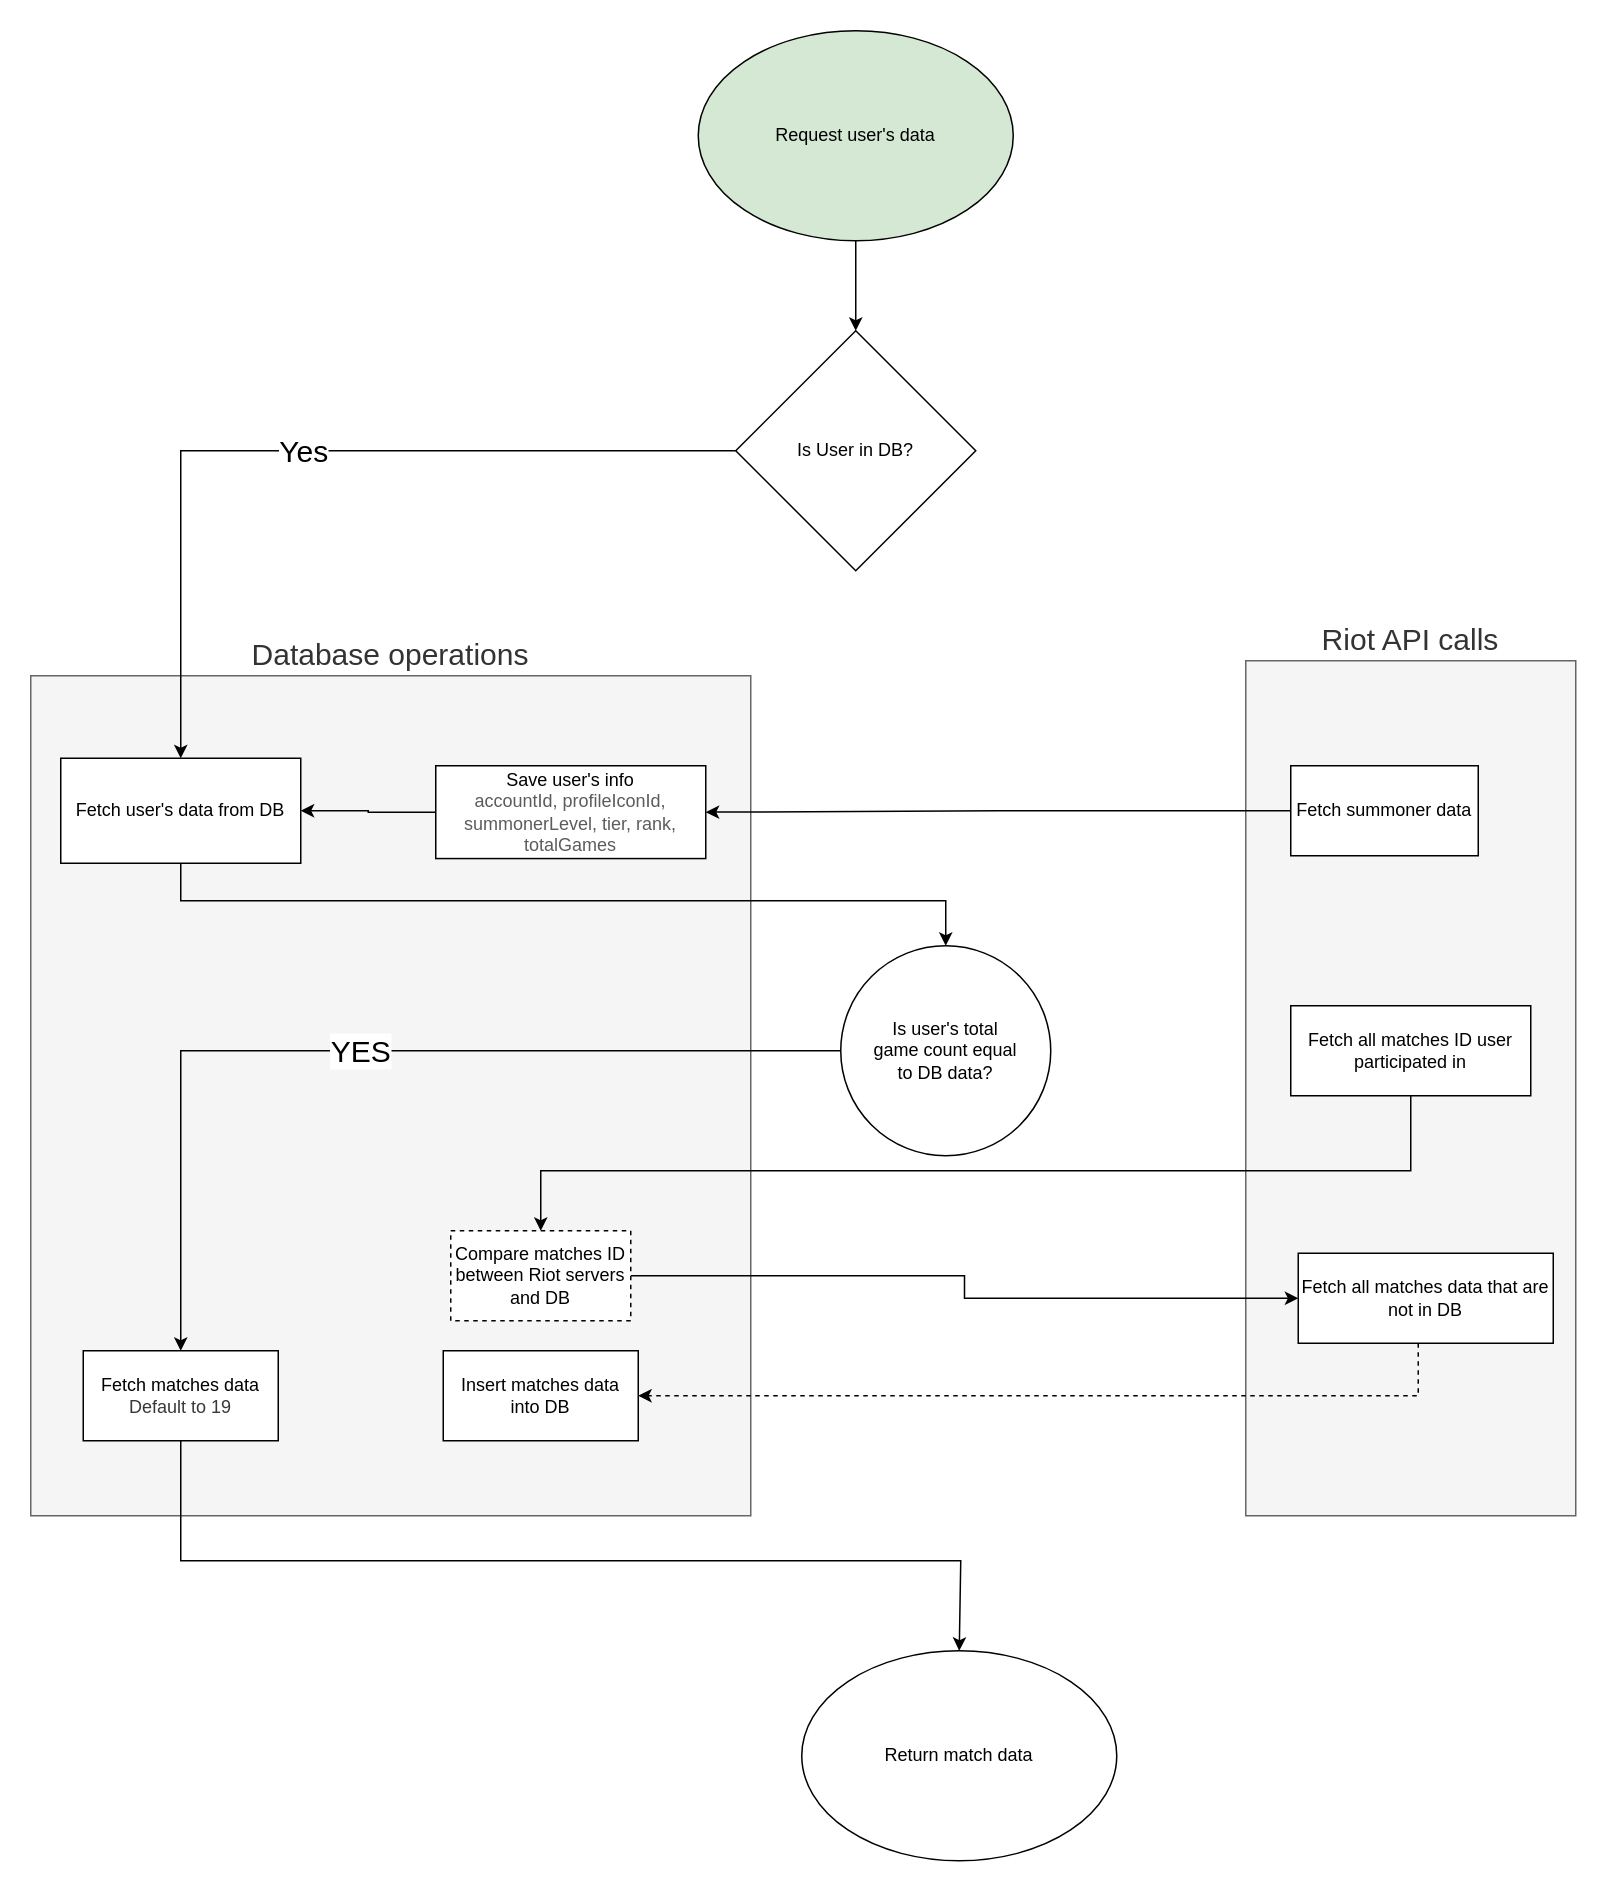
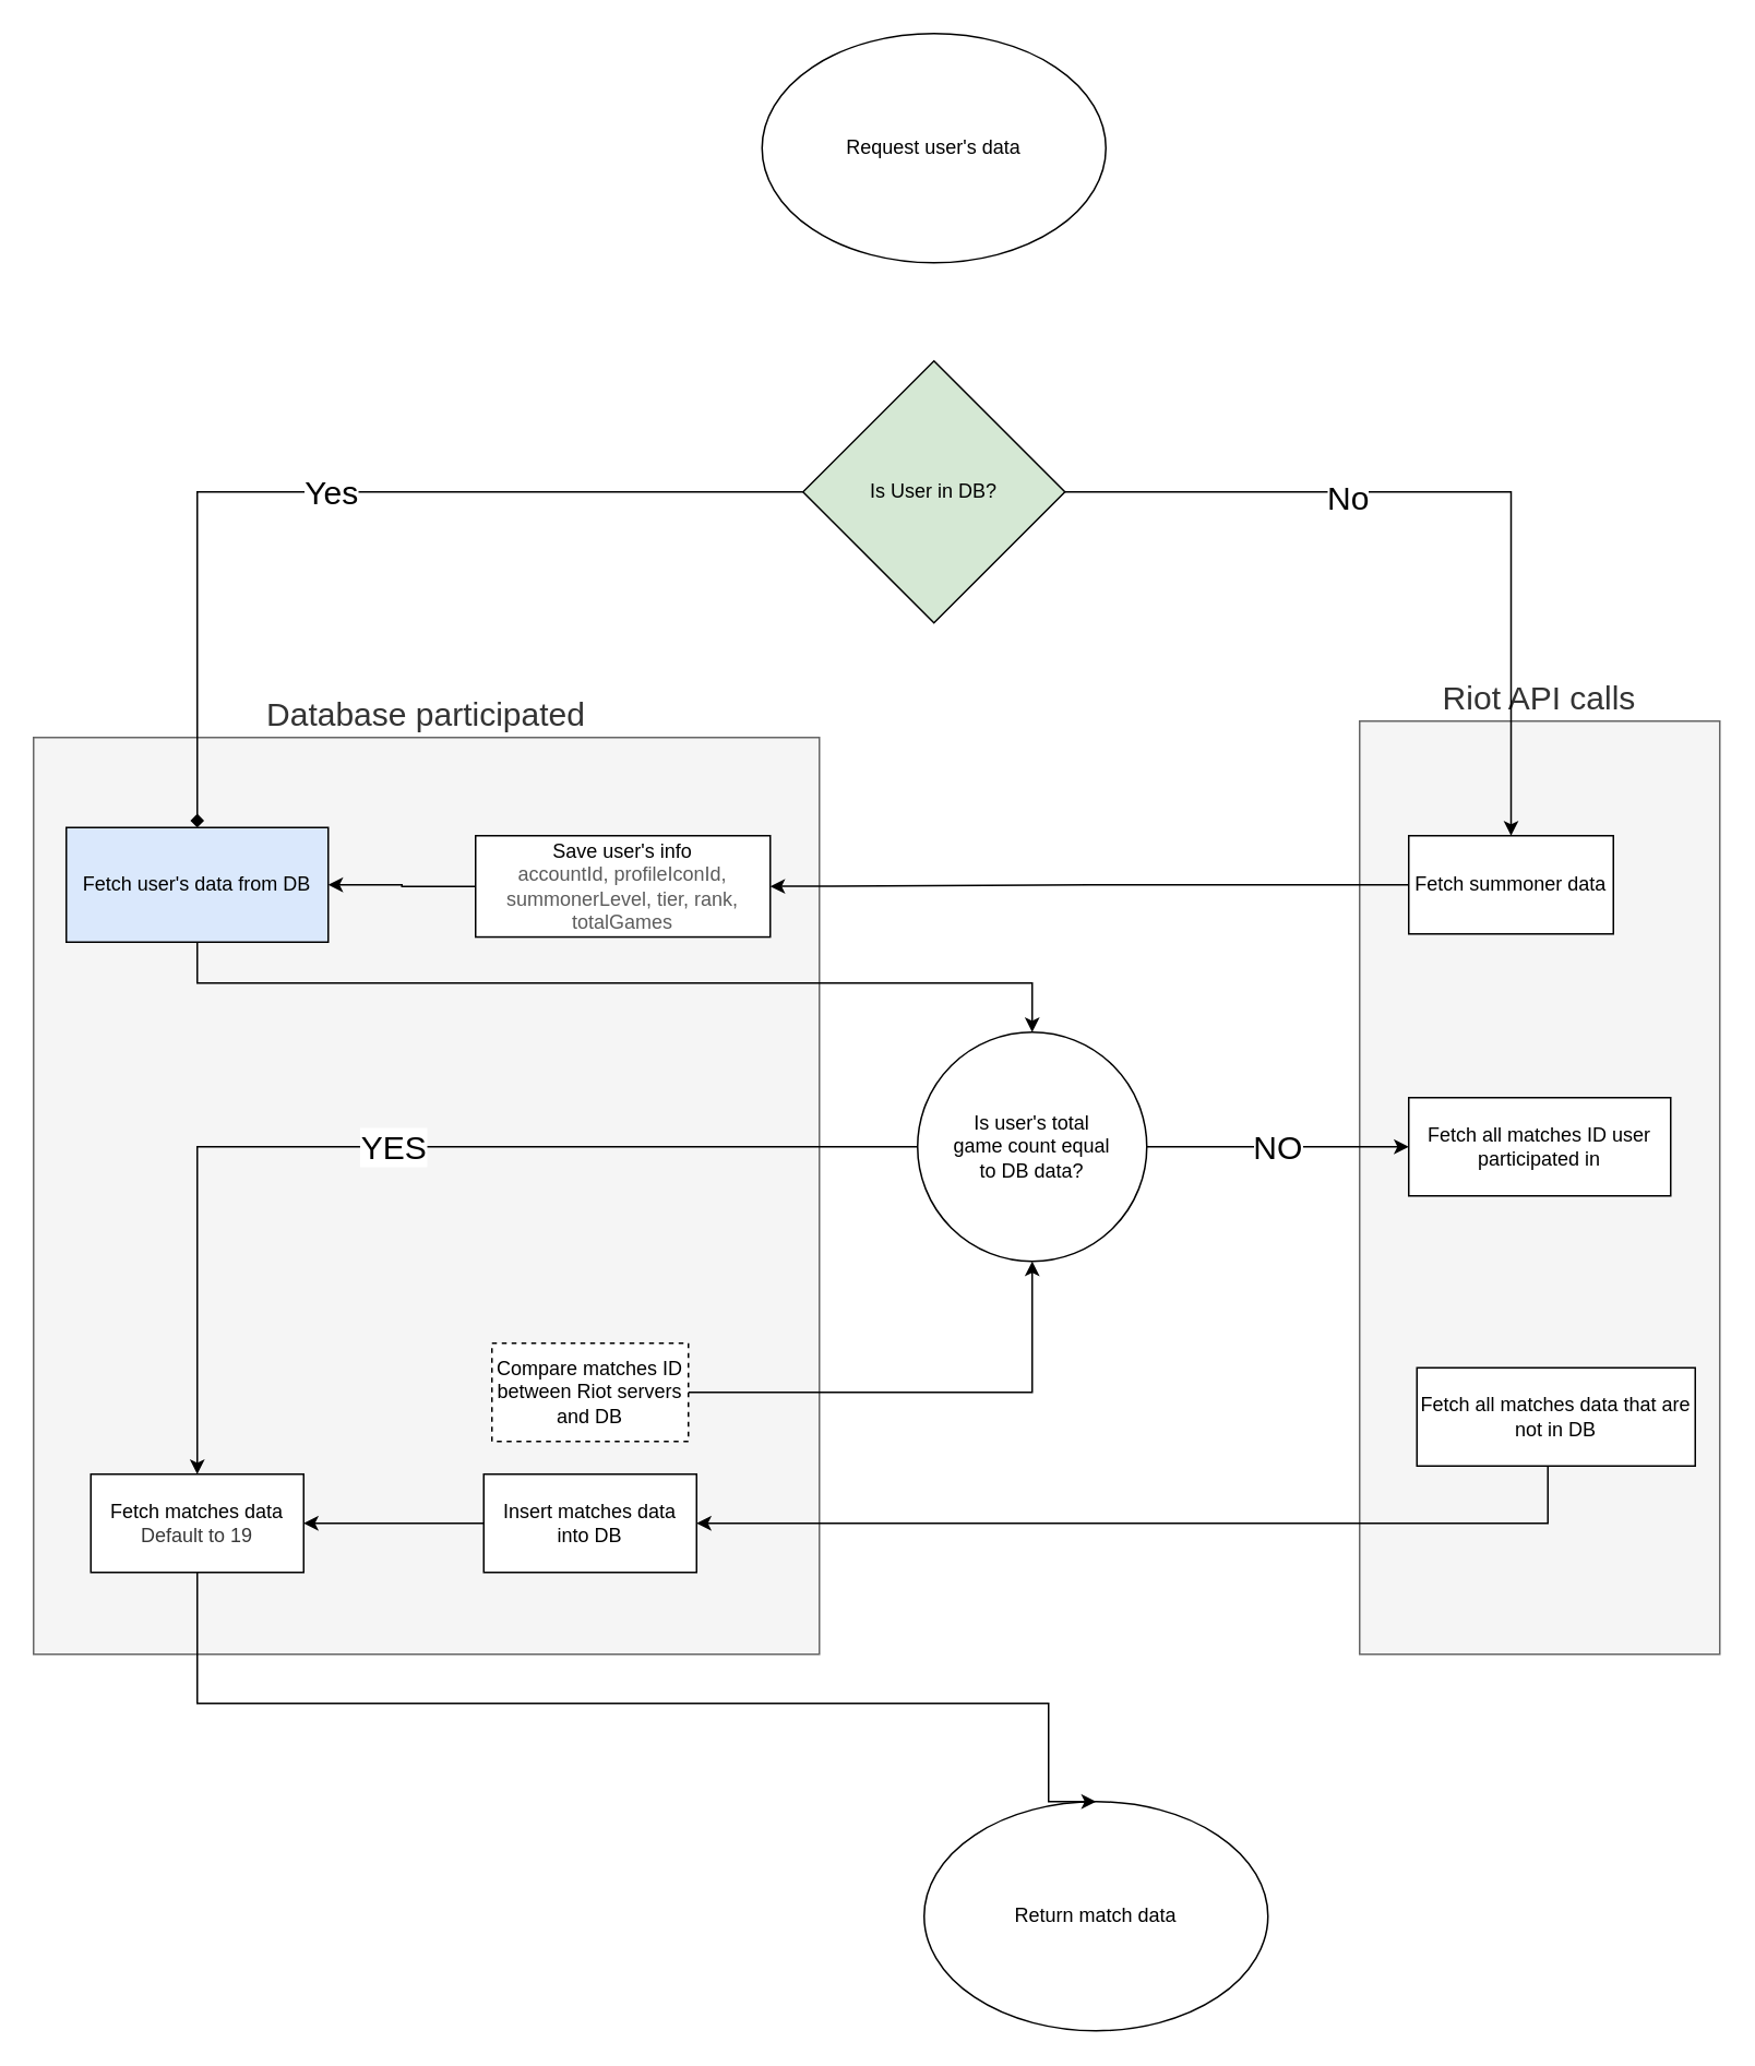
- <mxCell id="29" value="Request user's data" style="ellipse;whiteSpace=wrap;html=1;fillColor=#d5e8d4;" vertex="1" parent="1"><mxGeometry x="465" y="20" width="210" height="140" as="geometry" /></mxCell>
+ <mxCell id="29" value="Request user's data" style="ellipse;whiteSpace=wrap;html=1;" vertex="1" parent="1"><mxGeometry x="465" y="20" width="210" height="140" as="geometry" /></mxCell>
- <mxCell id="8" style="edgeStyle=orthogonalEdgeStyle;rounded=0;orthogonalLoop=1;jettySize=auto;html=1;entryX=0.5;entryY=0;entryDx=0;entryDy=0;exitX=0.5;exitY=1;exitDx=0;exitDy=0;" edge="1" parent="1" source="29" target="7"><mxGeometry relative="1" as="geometry"><mxPoint x="570" y="160" as="sourcePoint" /></mxGeometry></mxCell>
- <mxCell id="7" value="Is User in DB?" style="rhombus;whiteSpace=wrap;html=1;" vertex="1" parent="1"><mxGeometry x="490" y="220" width="160" height="160" as="geometry" /></mxCell>
+ <mxCell id="7" value="Is User in DB?" style="rhombus;whiteSpace=wrap;html=1;fillColor=#d5e8d4;" vertex="1" parent="1"><mxGeometry x="490" y="220" width="160" height="160" as="geometry" /></mxCell>
+ <mxCell id="4" style="edgeStyle=orthogonalEdgeStyle;rounded=0;orthogonalLoop=1;jettySize=auto;html=1;entryX=0.5;entryY=0;entryDx=0;entryDy=0;" edge="1" parent="1" source="7" target="10"><mxGeometry relative="1" as="geometry" /></mxCell>
+ <mxCell id="5" value="No" style="edgeLabel;html=1;align=center;verticalAlign=middle;resizable=0;points=[];fontSize=20;" vertex="1" connectable="0" parent="4"><mxGeometry x="-0.285" y="-2" relative="1" as="geometry"><mxPoint as="offset" /></mxGeometry></mxCell>
- <mxCell id="3" value="Database operations" style="rounded=0;whiteSpace=wrap;html=1;fillColor=#f5f5f5;fontColor=#333333;strokeColor=#666666;labelPosition=center;verticalLabelPosition=top;align=center;verticalAlign=bottom;fontSize=20;" vertex="1" parent="1"><mxGeometry x="20" y="450" width="480" height="560" as="geometry" /></mxCell>
+ <mxCell id="3" value="Database participated" style="rounded=0;whiteSpace=wrap;html=1;fillColor=#f5f5f5;fontColor=#333333;strokeColor=#666666;labelPosition=center;verticalLabelPosition=top;align=center;verticalAlign=bottom;fontSize=20;" vertex="1" parent="1"><mxGeometry x="20" y="450" width="480" height="560" as="geometry" /></mxCell>
- <mxCell id="6" value="Yes" style="edgeStyle=orthogonalEdgeStyle;rounded=0;orthogonalLoop=1;jettySize=auto;html=1;entryX=0.5;entryY=0;entryDx=0;entryDy=0;fontSize=20;" edge="1" parent="1" source="7" target="20"><mxGeometry relative="1" as="geometry"><Array as="points"><mxPoint y="300" x="120" /></Array></mxGeometry></mxCell>
+ <mxCell id="6" value="Yes" style="edgeStyle=orthogonalEdgeStyle;rounded=0;orthogonalLoop=1;jettySize=auto;html=1;entryX=0.5;entryY=0;entryDx=0;entryDy=0;fontSize=20;endArrow=diamond;" edge="1" parent="1" source="7" target="20"><mxGeometry relative="1" as="geometry"><Array as="points"><mxPoint y="300" x="120" /></Array></mxGeometry></mxCell>
- <mxCell id="20" value="Fetch user's data from DB" style="rounded=0;whiteSpace=wrap;html=1;" vertex="1" parent="1"><mxGeometry x="40" y="505" width="160" height="70" as="geometry" /></mxCell>
+ <mxCell id="20" value="Fetch user's data from DB" style="rounded=0;whiteSpace=wrap;html=1;fillColor=#dae8fc;" vertex="1" parent="1"><mxGeometry x="40" y="505" width="160" height="70" as="geometry" /></mxCell>
+ <mxCell id="14" value="NO" style="edgeStyle=orthogonalEdgeStyle;rounded=0;orthogonalLoop=1;jettySize=auto;html=1;entryX=0;entryY=0.5;entryDx=0;entryDy=0;fontSize=20;" edge="1" parent="1" source="15" target="22"><mxGeometry relative="1" as="geometry" /></mxCell>
- <mxCell id="21" style="edgeStyle=orthogonalEdgeStyle;rounded=0;orthogonalLoop=1;jettySize=auto;html=1;entryX=0.5;entryY=0;entryDx=0;entryDy=0;" edge="1" parent="1" source="22" target="26"><mxGeometry relative="1" as="geometry"><Array as="points"><mxPoint x="940" y="780" /><mxPoint x="360" y="780" /></Array></mxGeometry></mxCell>
- <mxCell id="25" style="edgeStyle=orthogonalEdgeStyle;rounded=0;orthogonalLoop=1;jettySize=auto;html=1;entryX=0;entryY=0.5;entryDx=0;entryDy=0;" edge="1" parent="1" source="26" target="24"><mxGeometry relative="1" as="geometry" /></mxCell>
+ <mxCell id="25" style="edgeStyle=orthogonalEdgeStyle;rounded=0;orthogonalLoop=1;jettySize=auto;html=1;" edge="1" parent="1" source="26" target="15"><mxGeometry relative="1" as="geometry" /></mxCell>
+ <mxCell id="27" style="edgeStyle=orthogonalEdgeStyle;rounded=0;orthogonalLoop=1;jettySize=auto;html=1;entryX=1;entryY=0.5;entryDx=0;entryDy=0;" edge="1" parent="1" source="28" target="18"><mxGeometry relative="1" as="geometry"><Array as="points"><mxPoint x="240" y="930" /><mxPoint x="240" y="930" /></Array></mxGeometry></mxCell>
- <mxCell id="23" style="edgeStyle=orthogonalEdgeStyle;rounded=0;orthogonalLoop=1;jettySize=auto;html=1;entryX=1;entryY=0.5;entryDx=0;entryDy=0;dashed=1;" edge="1" parent="1" source="24" target="28"><mxGeometry relative="1" as="geometry"><Array as="points"><mxPoint x="945" y="930" /></Array></mxGeometry></mxCell>
+ <mxCell id="23" style="edgeStyle=orthogonalEdgeStyle;rounded=0;orthogonalLoop=1;jettySize=auto;html=1;entryX=1;entryY=0.5;entryDx=0;entryDy=0;" edge="1" parent="1" source="24" target="28"><mxGeometry relative="1" as="geometry"><Array as="points"><mxPoint x="945" y="930" /></Array></mxGeometry></mxCell>
- <mxCell id="16" value="Return match data" style="ellipse;whiteSpace=wrap;html=1;" vertex="1" parent="1"><mxGeometry x="534" y="1100" width="210" height="140" as="geometry" /></mxCell>
+ <mxCell id="16" value="Return match data" style="ellipse;whiteSpace=wrap;html=1;" vertex="1" parent="1"><mxGeometry x="564" y="1100" width="210" height="140" as="geometry" /></mxCell>
